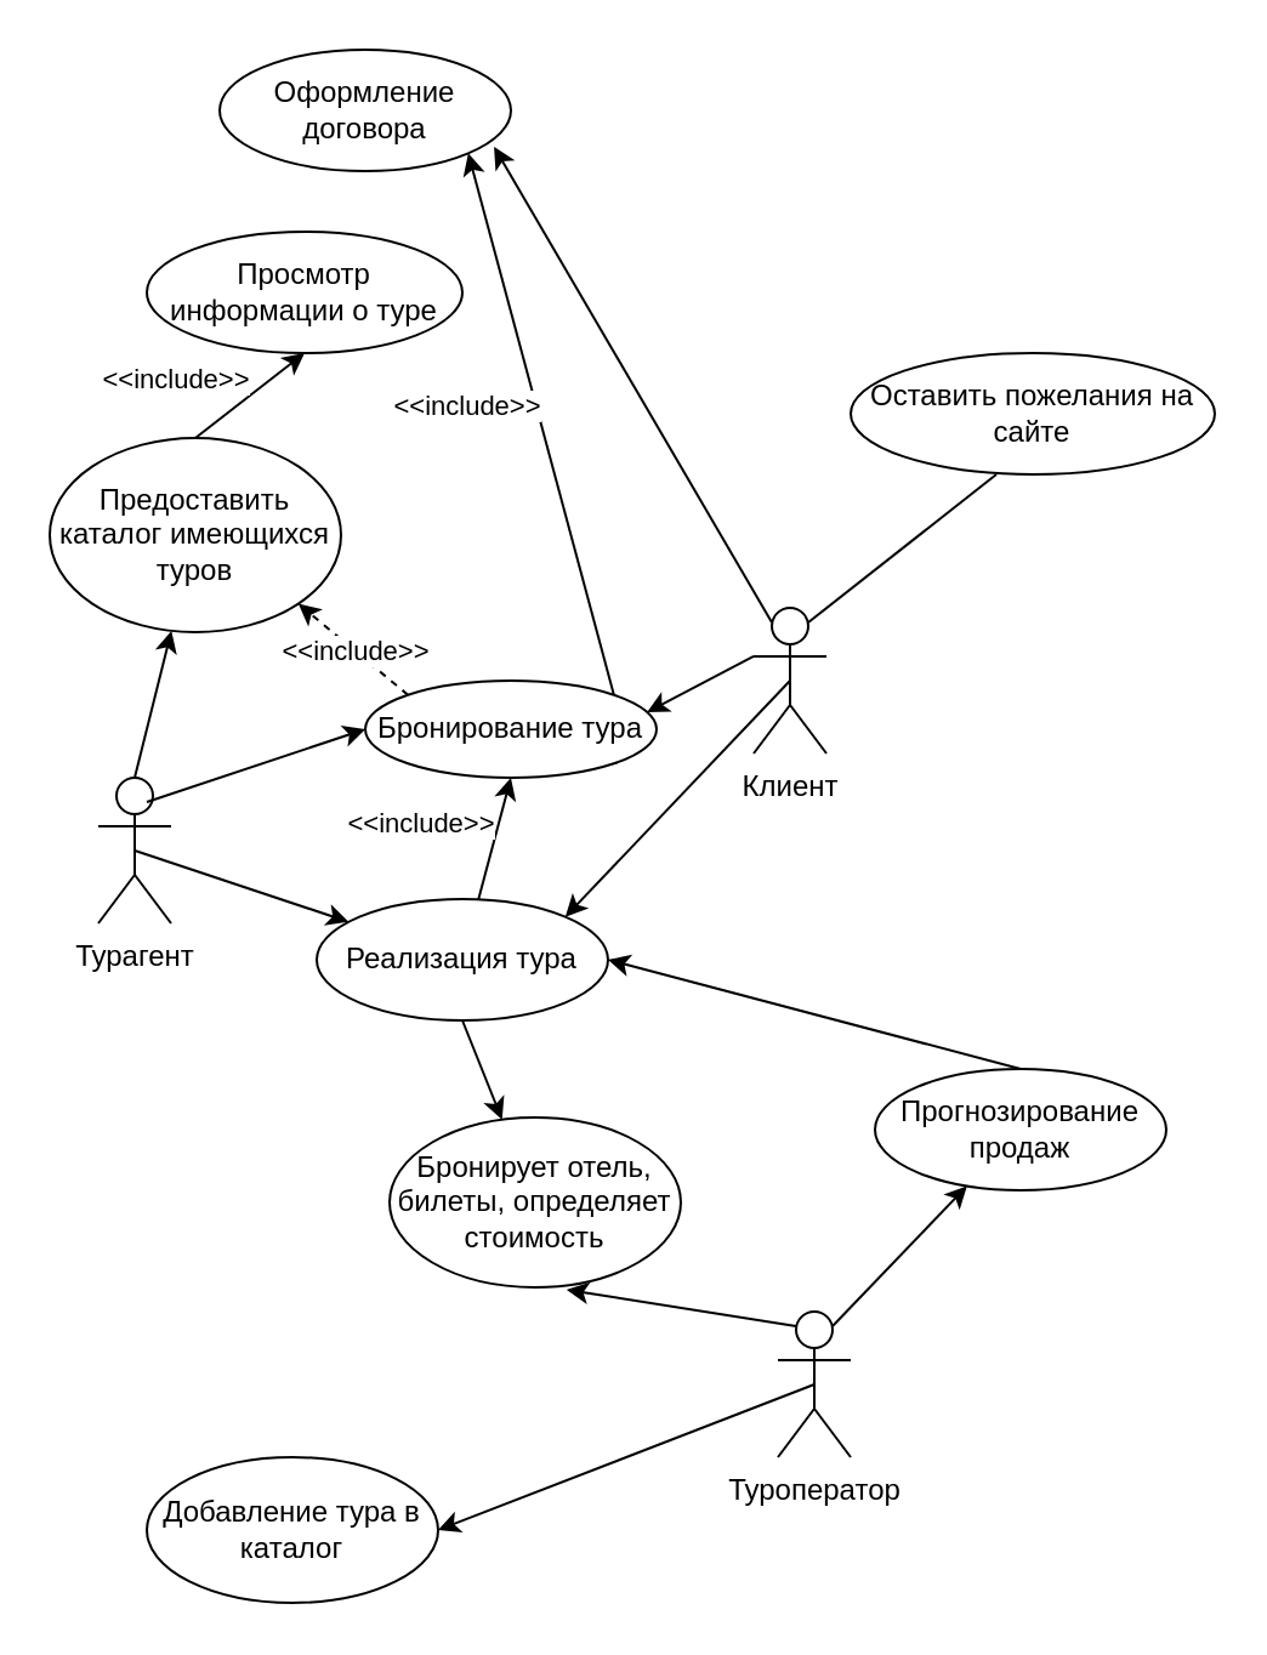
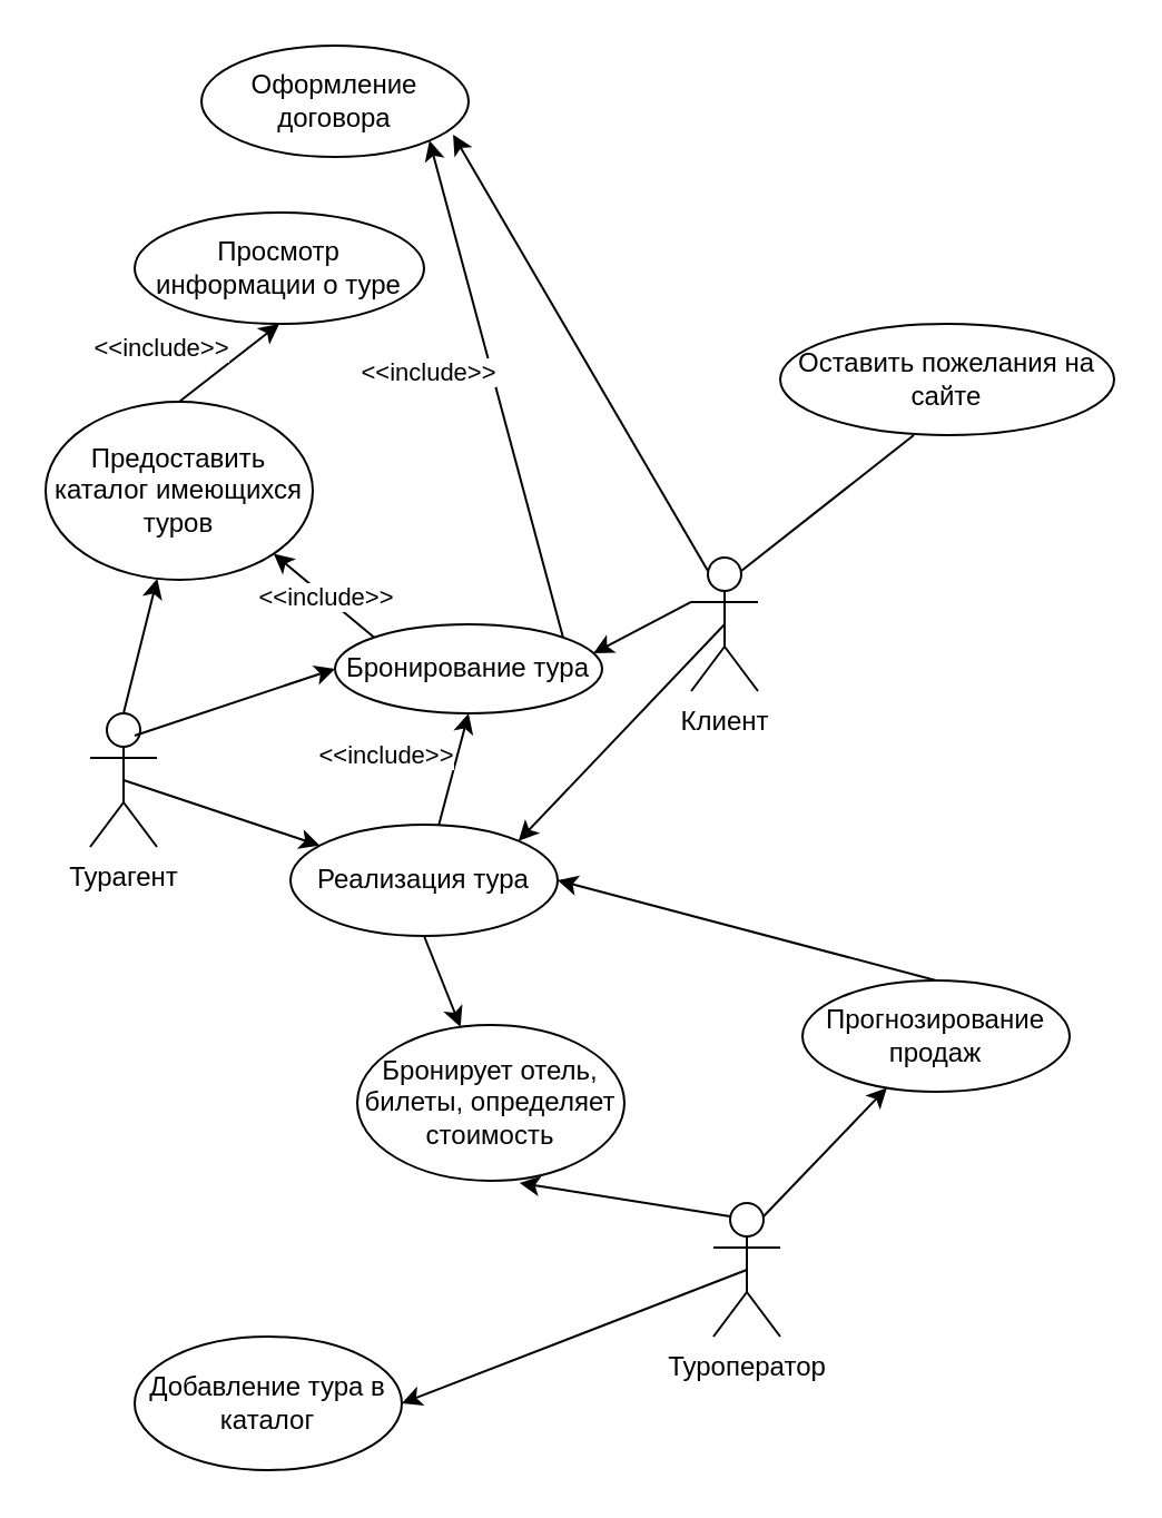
- <mxCell id="32" value="" style="endArrow=classic;html=1;rounded=0;exitX=0;exitY=0;exitDx=0;exitDy=0;entryX=1;entryY=1;entryDx=0;entryDy=0;dashed=1;" edge="1" parent="1" source="6" target="5"><mxGeometry relative="1" as="geometry"><mxPoint x="220" y="270" as="sourcePoint" /><mxPoint x="320" y="270" as="targetPoint" /></mxGeometry></mxCell>
+ <mxCell id="32" value="" style="endArrow=classic;html=1;rounded=0;exitX=0;exitY=0;exitDx=0;exitDy=0;entryX=1;entryY=1;entryDx=0;entryDy=0;" edge="1" parent="1" source="6" target="5"><mxGeometry relative="1" as="geometry"><mxPoint x="220" y="270" as="sourcePoint" /><mxPoint x="320" y="270" as="targetPoint" /></mxGeometry></mxCell>
